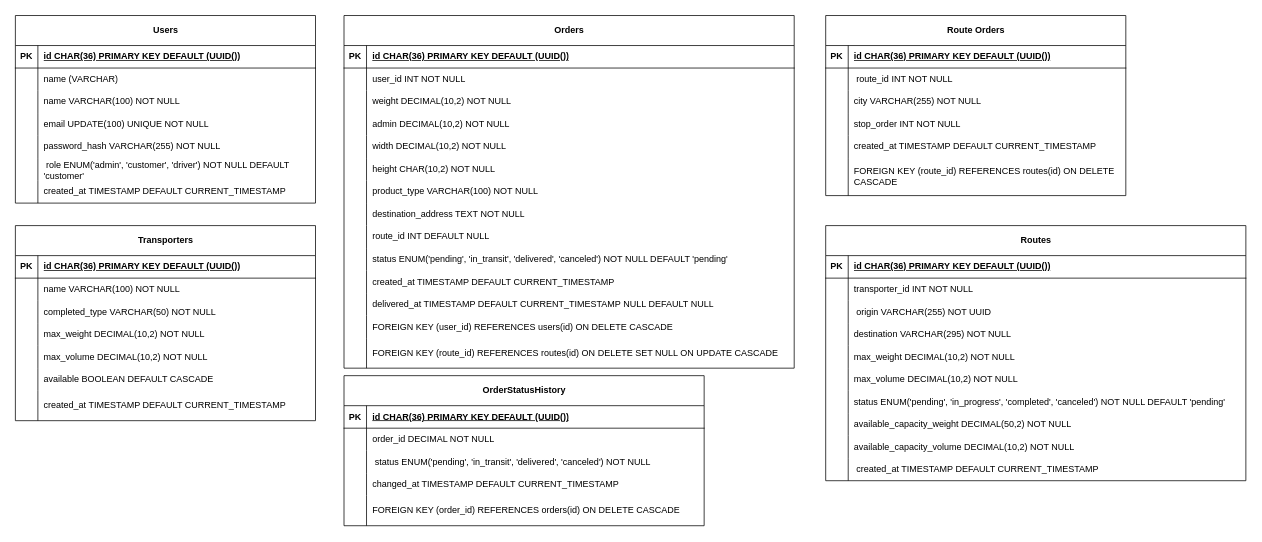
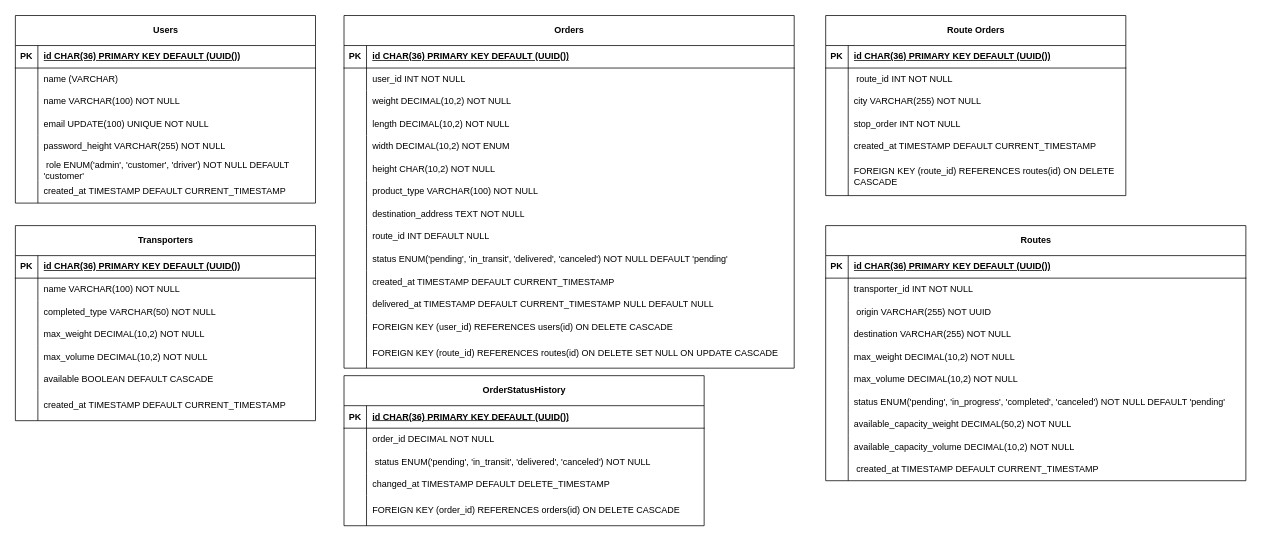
- <mxCell id="36" value="admin DECIMAL(10,2) NOT NULL" style="shape=partialRectangle;connectable=0;fillColor=none;top=0;left=0;bottom=0;right=0;align=left;spacingLeft=6;overflow=hidden;whiteSpace=wrap;html=1;" vertex="1" parent="34"><mxGeometry x="30" width="570" height="30" as="geometry"><mxRectangle width="570" height="30" as="alternateBounds" /></mxGeometry></mxCell>
+ <mxCell id="36" value="length DECIMAL(10,2) NOT NULL" style="shape=partialRectangle;connectable=0;fillColor=none;top=0;left=0;bottom=0;right=0;align=left;spacingLeft=6;overflow=hidden;whiteSpace=wrap;html=1;" vertex="1" parent="34"><mxGeometry x="30" width="570" height="30" as="geometry"><mxRectangle width="570" height="30" as="alternateBounds" /></mxGeometry></mxCell>
- <mxCell id="17" value="password_hash VARCHAR(255) NOT NULL" style="shape=partialRectangle;connectable=0;fillColor=none;top=0;left=0;bottom=0;right=0;align=left;spacingLeft=6;overflow=hidden;whiteSpace=wrap;html=1;" vertex="1" parent="15"><mxGeometry x="30" width="370" height="30" as="geometry"><mxRectangle width="370" height="30" as="alternateBounds" /></mxGeometry></mxCell>
+ <mxCell id="17" value="password_height VARCHAR(255) NOT NULL" style="shape=partialRectangle;connectable=0;fillColor=none;top=0;left=0;bottom=0;right=0;align=left;spacingLeft=6;overflow=hidden;whiteSpace=wrap;html=1;" vertex="1" parent="15"><mxGeometry x="30" width="370" height="30" as="geometry"><mxRectangle width="370" height="30" as="alternateBounds" /></mxGeometry></mxCell>
- <mxCell id="39" value="width DECIMAL(10,2) NOT NULL" style="shape=partialRectangle;connectable=0;fillColor=none;top=0;left=0;bottom=0;right=0;align=left;spacingLeft=6;overflow=hidden;whiteSpace=wrap;html=1;" vertex="1" parent="37"><mxGeometry x="30" width="570" height="30" as="geometry"><mxRectangle width="570" height="30" as="alternateBounds" /></mxGeometry></mxCell>
+ <mxCell id="39" value="width DECIMAL(10,2) NOT ENUM" style="shape=partialRectangle;connectable=0;fillColor=none;top=0;left=0;bottom=0;right=0;align=left;spacingLeft=6;overflow=hidden;whiteSpace=wrap;html=1;" vertex="1" parent="37"><mxGeometry x="30" width="570" height="30" as="geometry"><mxRectangle width="570" height="30" as="alternateBounds" /></mxGeometry></mxCell>
- <mxCell id="101" value="destination VARCHAR(295) NOT NULL" style="shape=partialRectangle;connectable=0;fillColor=none;top=0;left=0;bottom=0;right=0;align=left;spacingLeft=6;overflow=hidden;whiteSpace=wrap;html=1;" vertex="1" parent="99"><mxGeometry x="30" width="530" height="30" as="geometry"><mxRectangle width="530" height="30" as="alternateBounds" /></mxGeometry></mxCell>
+ <mxCell id="101" value="destination VARCHAR(255) NOT NULL" style="shape=partialRectangle;connectable=0;fillColor=none;top=0;left=0;bottom=0;right=0;align=left;spacingLeft=6;overflow=hidden;whiteSpace=wrap;html=1;" vertex="1" parent="99"><mxGeometry x="30" width="530" height="30" as="geometry"><mxRectangle width="530" height="30" as="alternateBounds" /></mxGeometry></mxCell>
- <mxCell id="132" value="changed_at TIMESTAMP DEFAULT CURRENT_TIMESTAMP" style="shape=partialRectangle;connectable=0;fillColor=none;top=0;left=0;bottom=0;right=0;align=left;spacingLeft=6;overflow=hidden;whiteSpace=wrap;html=1;" vertex="1" parent="130"><mxGeometry x="30" width="450" height="30" as="geometry"><mxRectangle width="450" height="30" as="alternateBounds" /></mxGeometry></mxCell>
+ <mxCell id="132" value="changed_at TIMESTAMP DEFAULT DELETE_TIMESTAMP" style="shape=partialRectangle;connectable=0;fillColor=none;top=0;left=0;bottom=0;right=0;align=left;spacingLeft=6;overflow=hidden;whiteSpace=wrap;html=1;" vertex="1" parent="130"><mxGeometry x="30" width="450" height="30" as="geometry"><mxRectangle width="450" height="30" as="alternateBounds" /></mxGeometry></mxCell>
